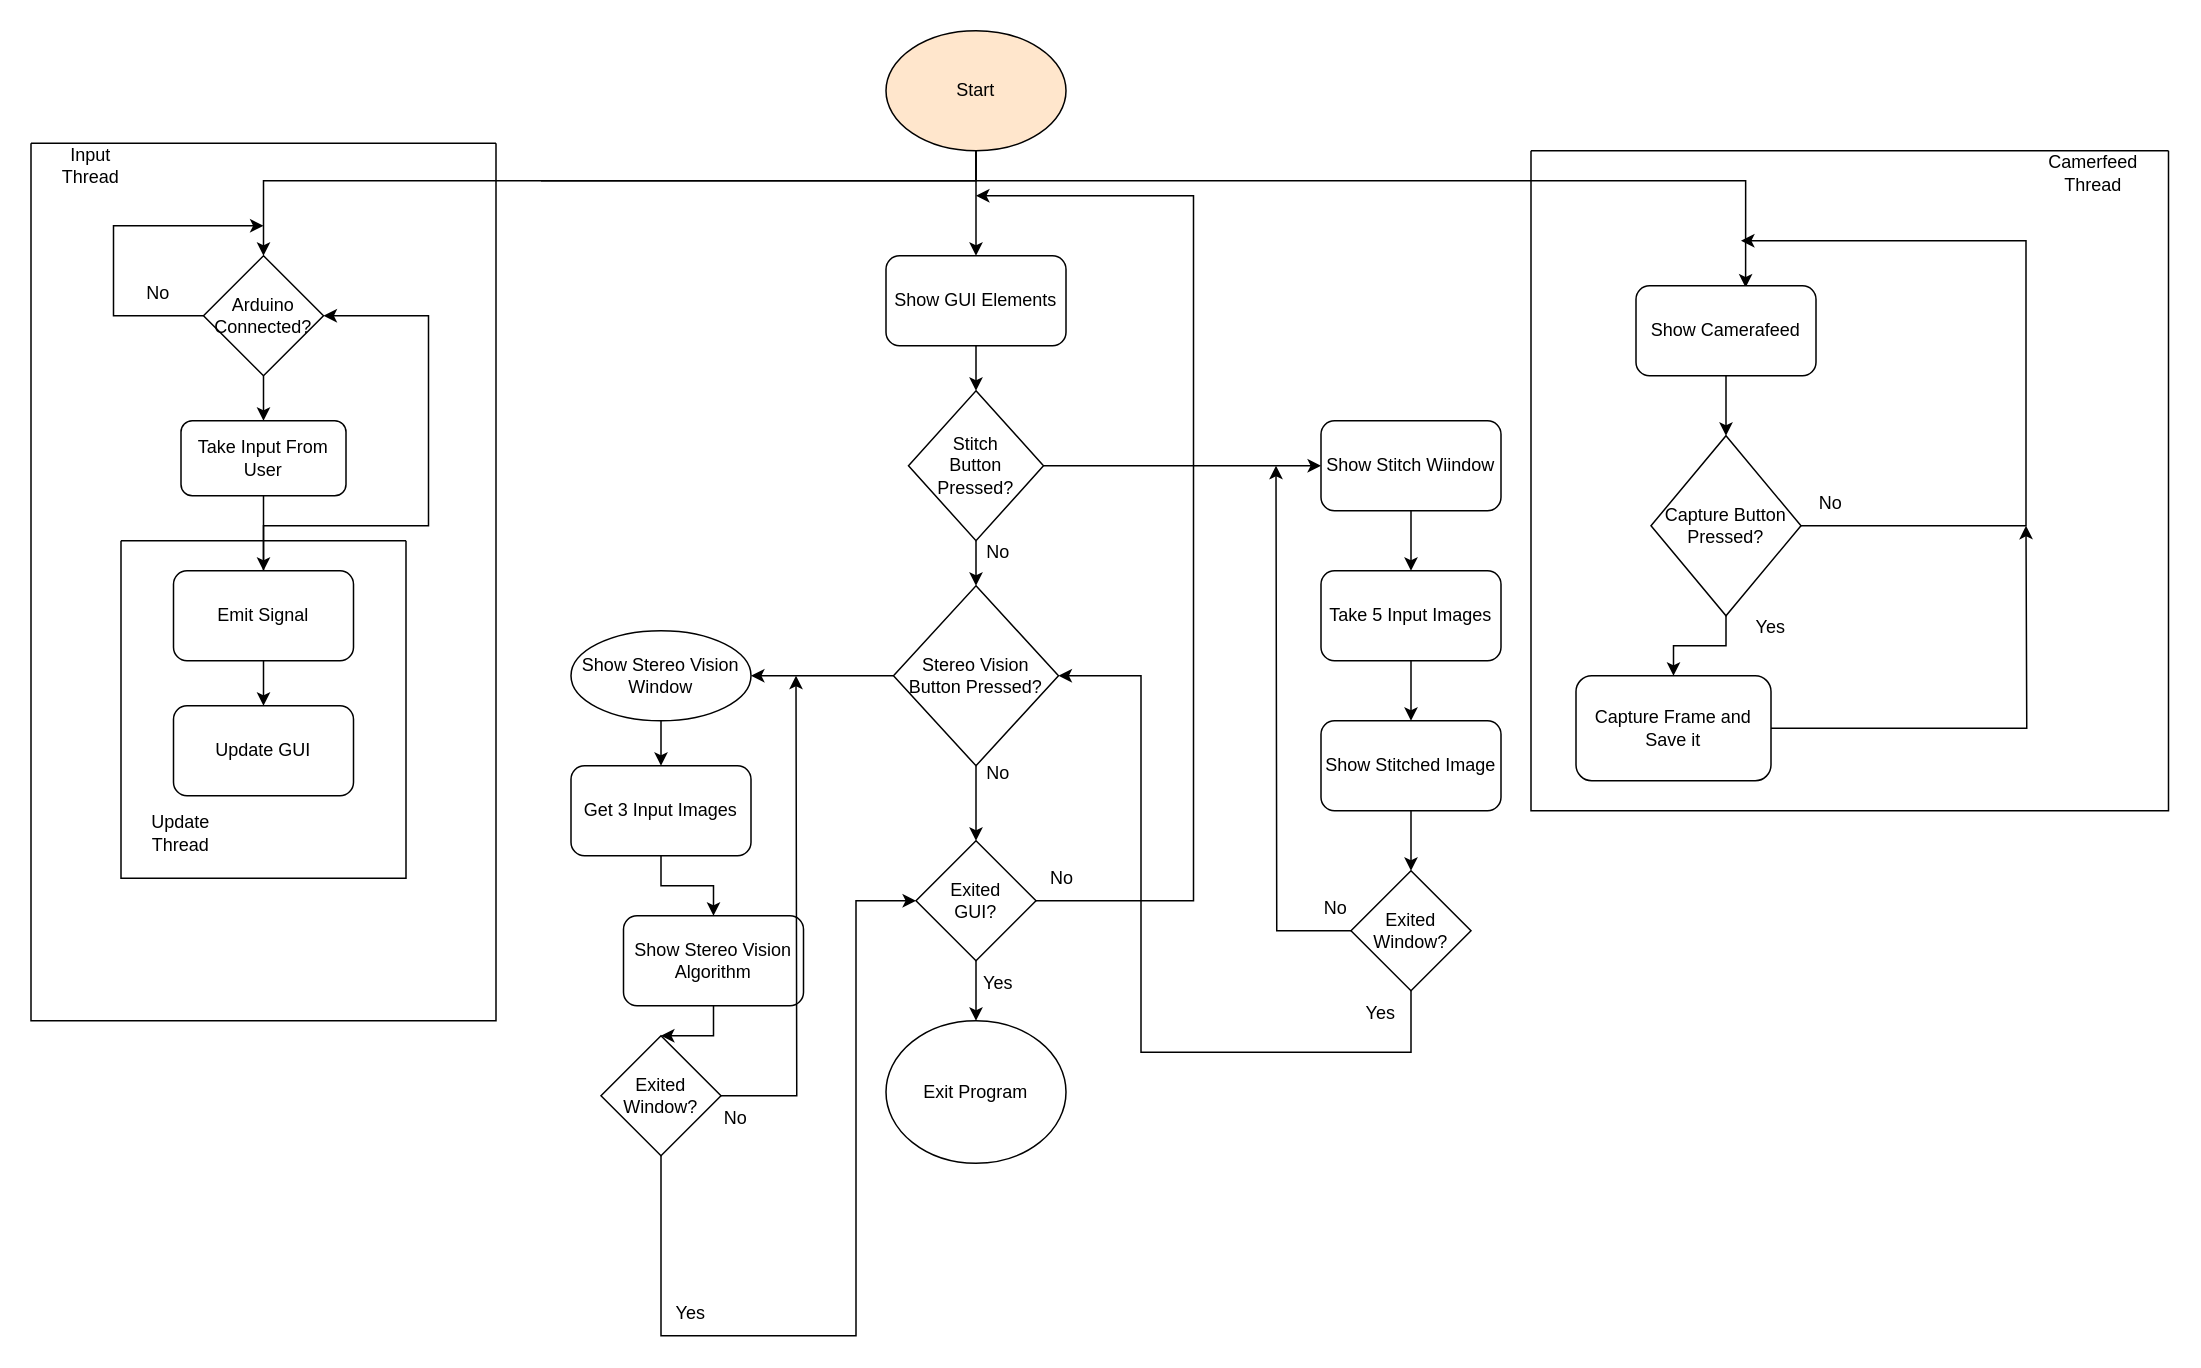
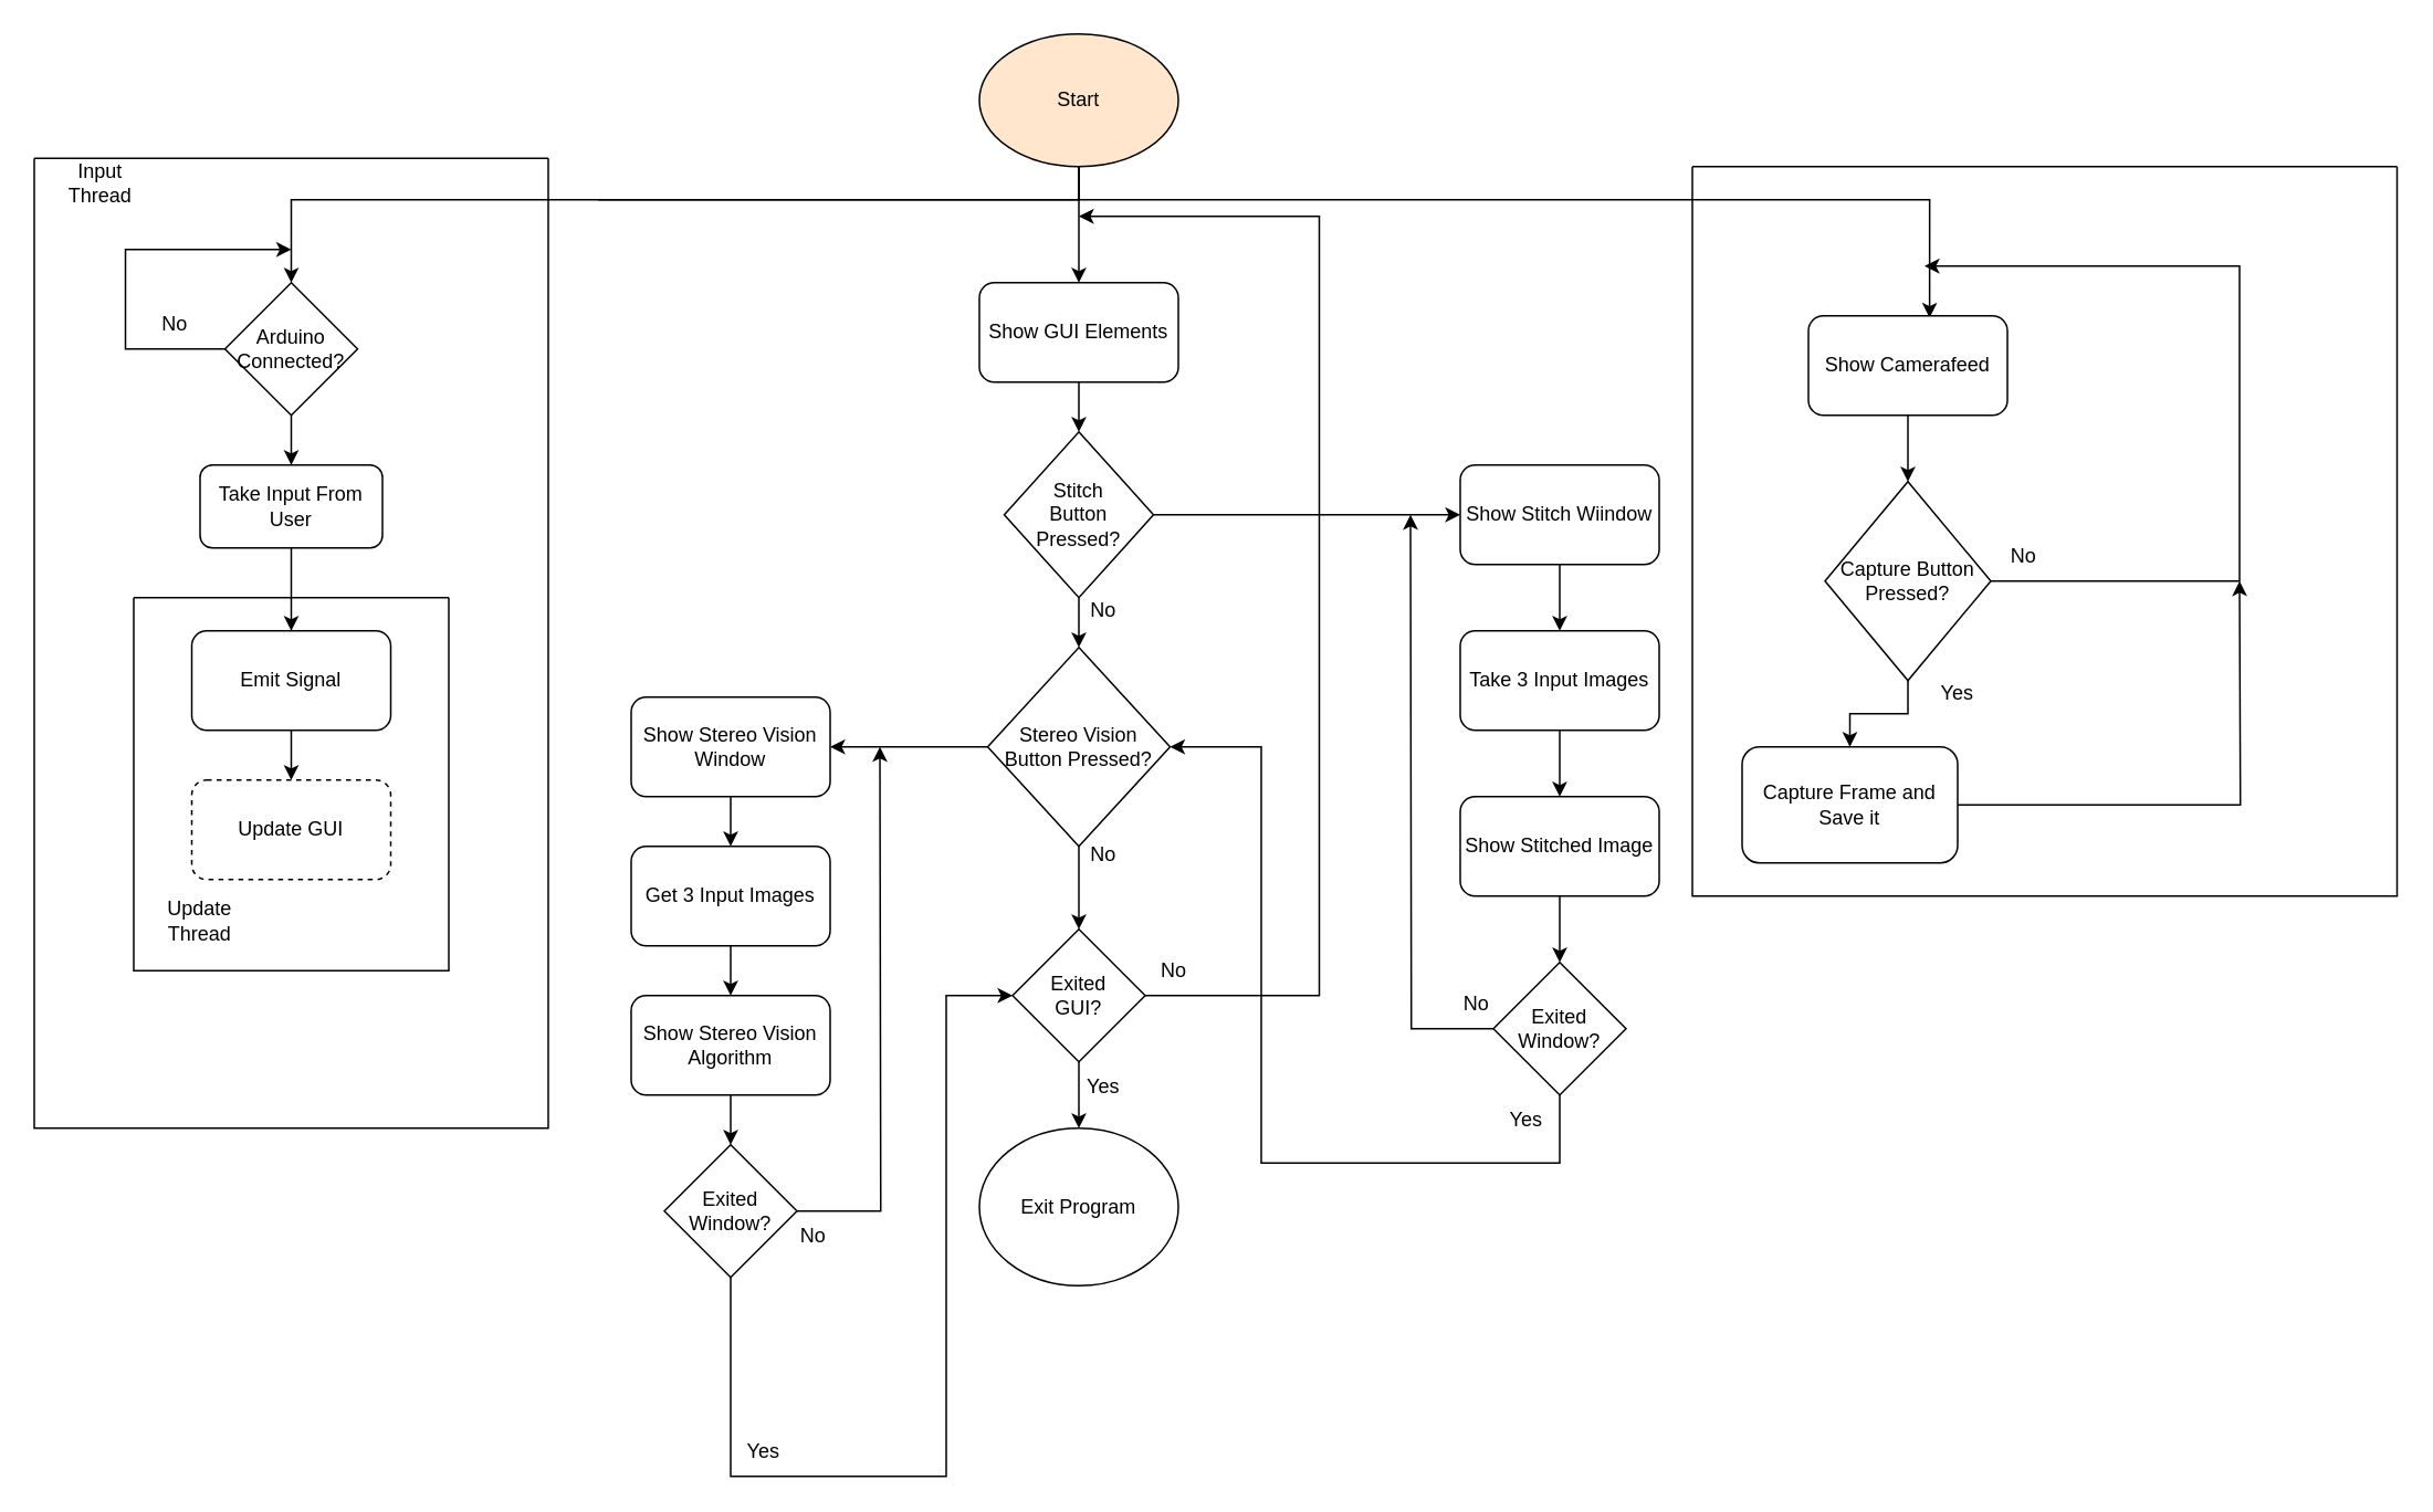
- <mxCell id="38" value="Camerfeed&lt;br&gt;Thread" style="text;html=1;strokeColor=none;fillColor=none;align=center;verticalAlign=middle;whiteSpace=wrap;rounded=0;" vertex="1" parent="37"><mxGeometry x="345" width="60" height="30" as="geometry" /></mxCell>
- <mxCell id="21" style="edgeStyle=orthogonalEdgeStyle;rounded=0;orthogonalLoop=1;jettySize=auto;html=1;entryX=1;entryY=0.5;entryDx=0;entryDy=0;" edge="1" parent="1" source="22" target="16"><mxGeometry relative="1" as="geometry"><mxPoint x="275" y="210" as="targetPoint" /><Array as="points"><mxPoint x="175" y="350" /><mxPoint x="285" y="350" /><mxPoint x="285" y="210" /></Array></mxGeometry></mxCell>
- <mxCell id="50" value="Take 5 Input Images" style="rounded=1;whiteSpace=wrap;html=1;" vertex="1" parent="1"><mxGeometry x="880" y="380" width="120" height="60" as="geometry" /></mxCell>
+ <mxCell id="50" value="Take 3 Input Images" style="rounded=1;whiteSpace=wrap;html=1;" vertex="1" parent="1"><mxGeometry x="880" y="380" width="120" height="60" as="geometry" /></mxCell>
- <mxCell id="59" value="Show Stereo Vision&lt;br&gt;Window" style="ellipse;whiteSpace=wrap;html=1;" vertex="1" parent="1"><mxGeometry x="380" y="420" width="120" height="60" as="geometry" /></mxCell>
+ <mxCell id="59" value="Show Stereo Vision&lt;br&gt;Window" style="rounded=1;whiteSpace=wrap;html=1;" vertex="1" parent="1"><mxGeometry x="380" y="420" width="120" height="60" as="geometry" /></mxCell>
- <mxCell id="23" value="Update GUI" style="rounded=1;whiteSpace=wrap;html=1;" vertex="1" parent="1"><mxGeometry x="115" y="470" width="120" height="60" as="geometry" /></mxCell>
+ <mxCell id="23" value="Update GUI" style="rounded=1;whiteSpace=wrap;html=1;dashed=1;" vertex="1" parent="1"><mxGeometry x="115" y="470" width="120" height="60" as="geometry" /></mxCell>
- <mxCell id="63" value="Show Stereo Vision Algorithm" style="rounded=1;whiteSpace=wrap;html=1;" vertex="1" parent="1"><mxGeometry x="415" y="610" width="120" height="60" as="geometry" /></mxCell>
+ <mxCell id="63" value="Show Stereo Vision Algorithm" style="rounded=1;whiteSpace=wrap;html=1;" vertex="1" parent="1"><mxGeometry x="380" y="600" width="120" height="60" as="geometry" /></mxCell>
